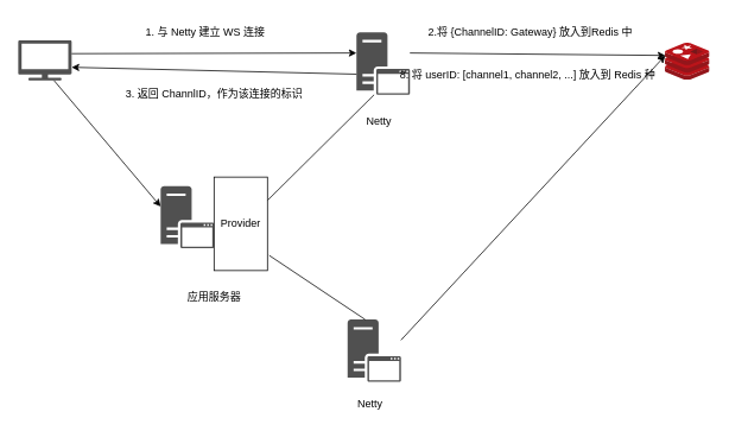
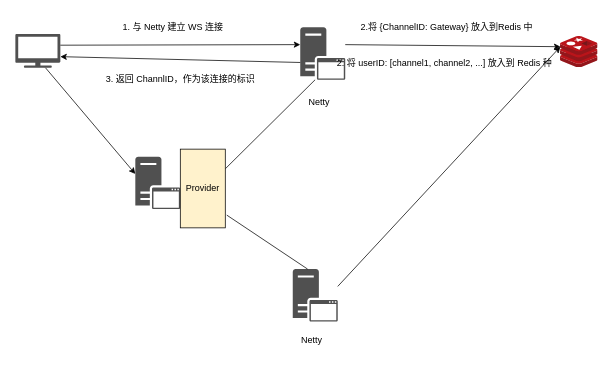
- <mxCell id="20" value="8. 将 userID: [channel1, channel2, ...] 放入到 Redis 种" style="text;html=1;align=center;verticalAlign=middle;resizable=0;points=[];autosize=1;strokeColor=none;fillColor=none;" parent="1" vertex="1"><mxGeometry x="437" y="68" width="310" height="30" as="geometry" /></mxCell>
+ <mxCell id="20" value="2. 将 userID: [channel1, channel2, ...] 放入到 Redis 种" style="text;html=1;align=center;verticalAlign=middle;resizable=0;points=[];autosize=1;strokeColor=none;fillColor=none;" parent="1" vertex="1"><mxGeometry x="437" y="68" width="310" height="30" as="geometry" /></mxCell>
- <mxCell id="21" value="Provider" style="rounded=0;whiteSpace=wrap;html=1;" parent="1" vertex="1"><mxGeometry x="240" y="198" width="60" height="105" as="geometry" /></mxCell>
+ <mxCell id="21" value="Provider" style="rounded=0;whiteSpace=wrap;html=1;fillColor=#fff2cc;" parent="1" vertex="1"><mxGeometry x="240" y="198" width="60" height="105" as="geometry" /></mxCell>
- <mxCell id="17" value="应用服务器" style="text;html=1;align=center;verticalAlign=middle;resizable=0;points=[];autosize=1;strokeColor=none;fillColor=none;" parent="1" vertex="1"><mxGeometry x="200" y="318" width="80" height="30" as="geometry" /></mxCell>
